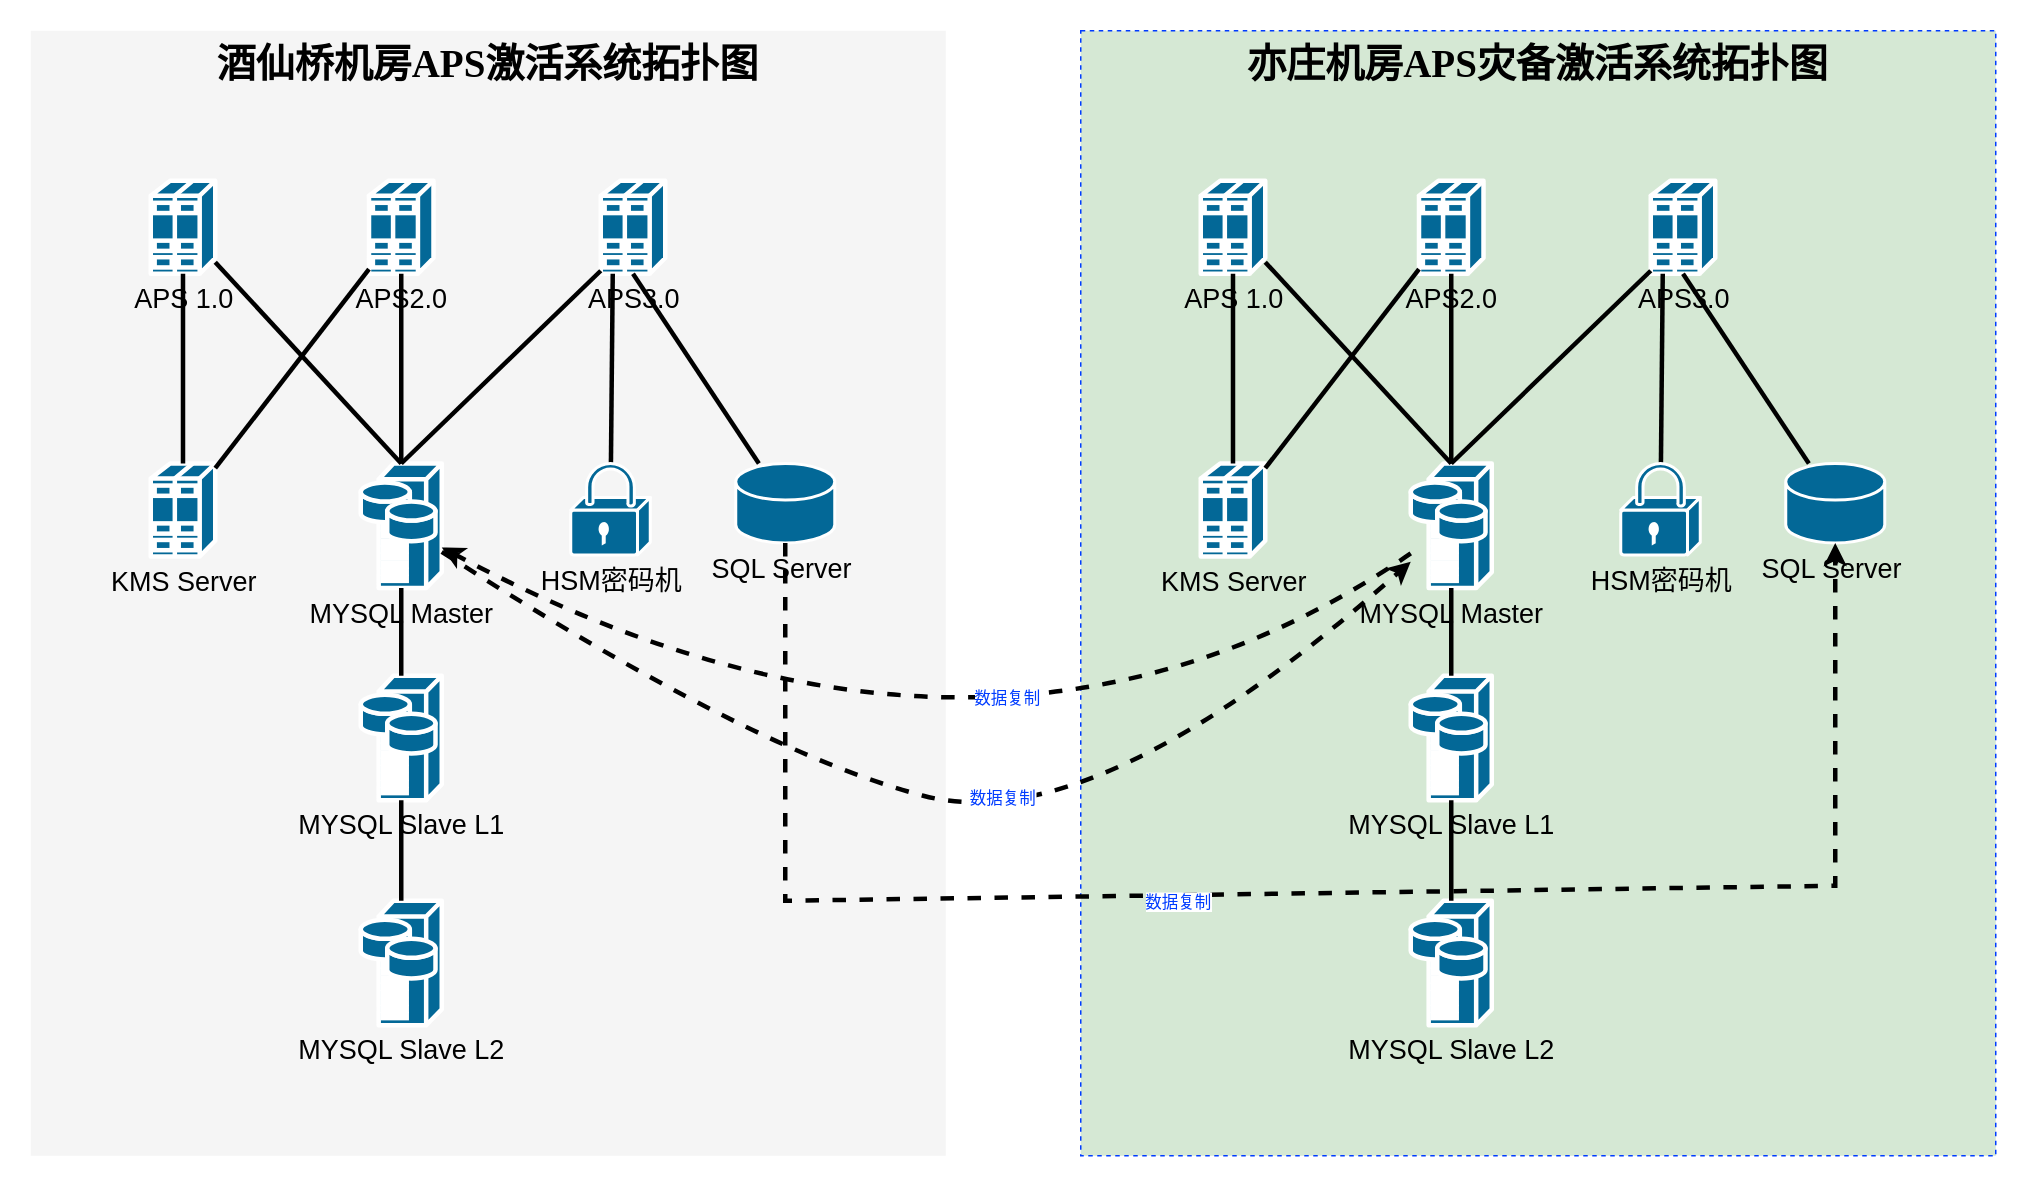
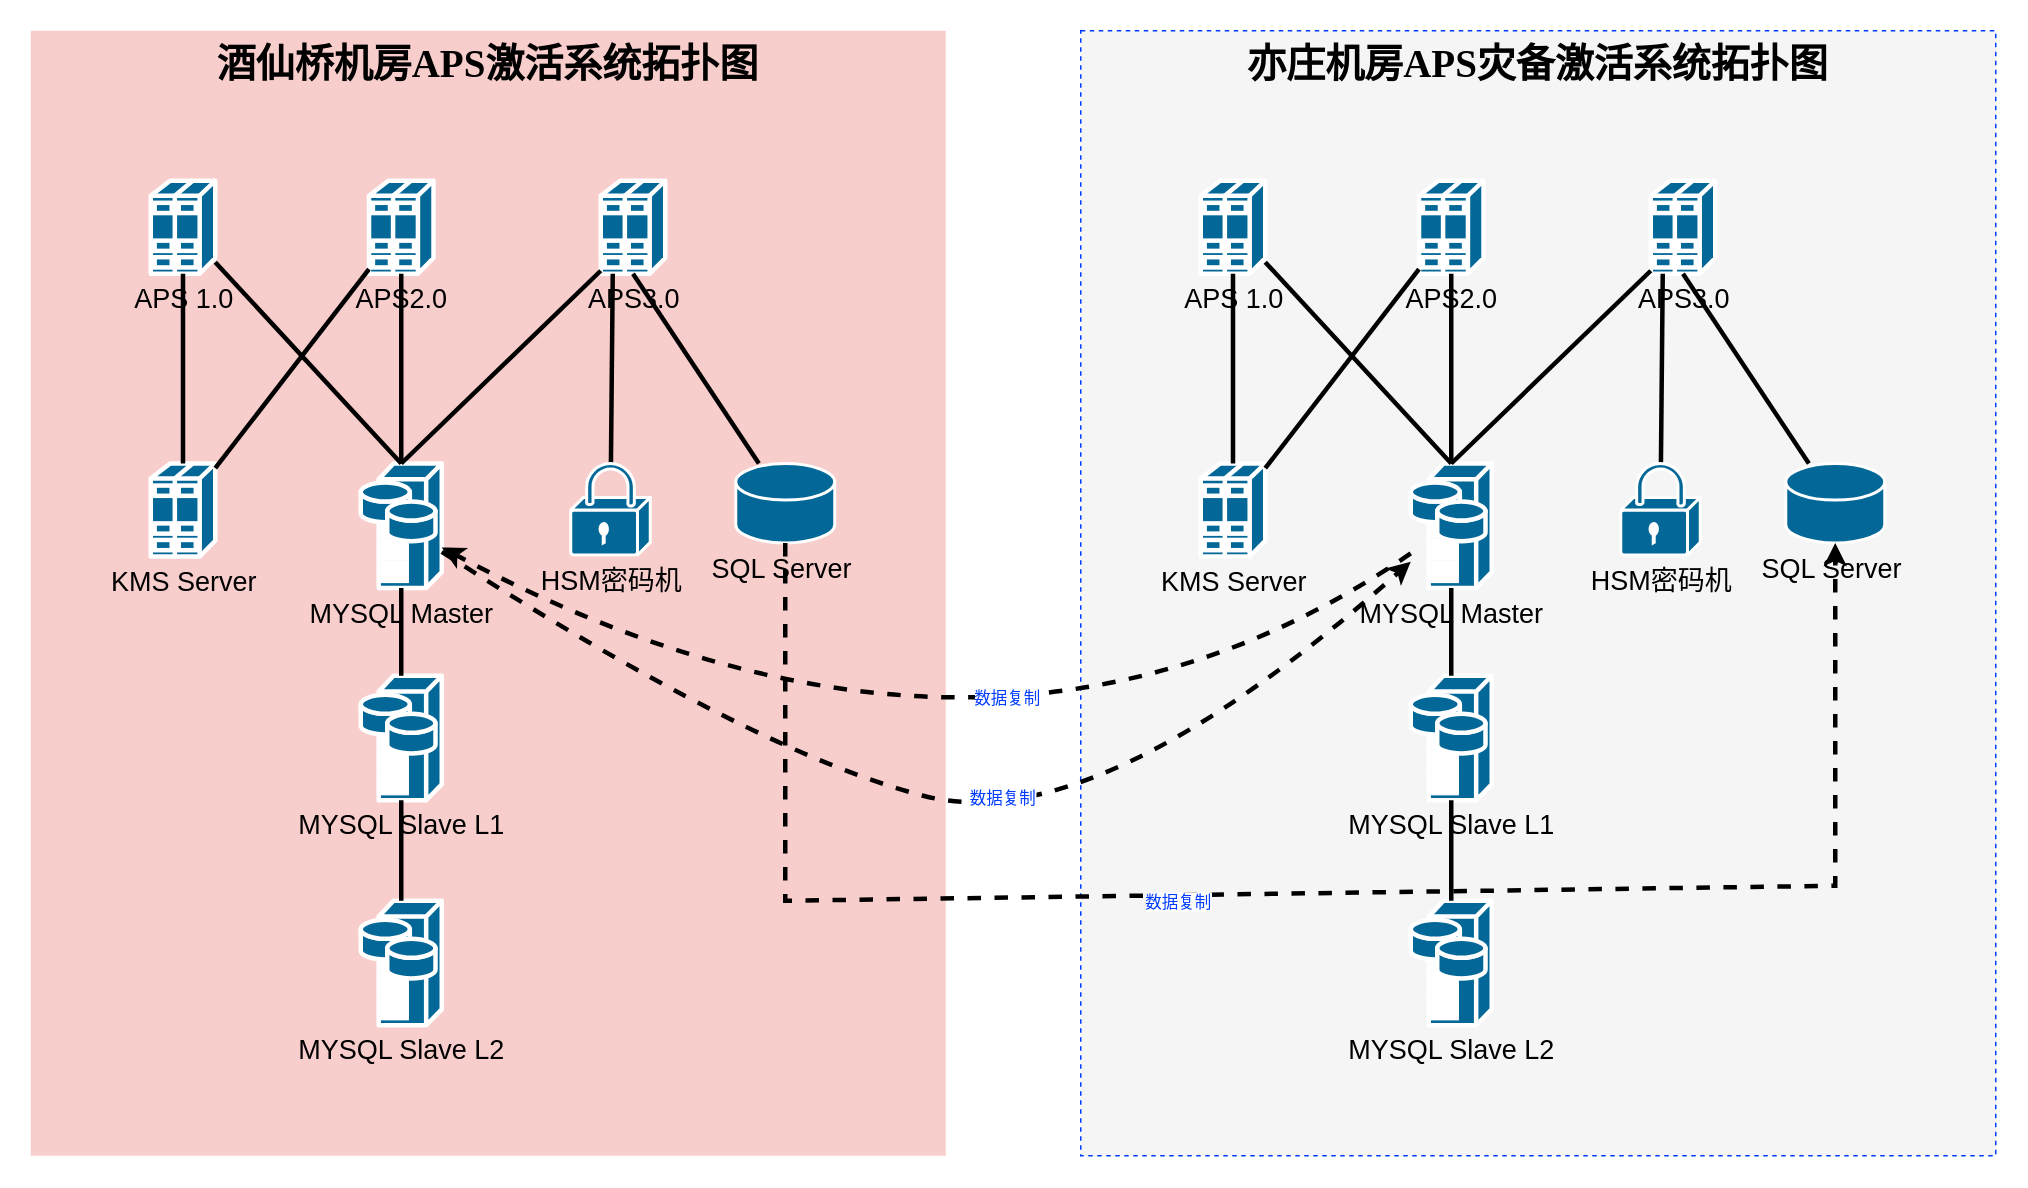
- <mxCell id="2" value="&lt;font style=&quot;font-size: 26px;&quot;&gt;酒仙桥机房APS激活系统拓扑图&lt;/font&gt;" style="whiteSpace=wrap;html=1;rounded=0;shadow=0;comic=0;strokeWidth=1;fontFamily=Verdana;fontSize=14;fillColor=#f5f5f5;strokeColor=none;fontStyle=1;verticalAlign=top;" parent="1" vertex="1"><mxGeometry x="20" y="20" width="610" height="750" as="geometry" /></mxCell>
+ <mxCell id="2" value="&lt;font style=&quot;font-size: 26px;&quot;&gt;酒仙桥机房APS激活系统拓扑图&lt;/font&gt;" style="whiteSpace=wrap;html=1;rounded=0;shadow=0;comic=0;strokeWidth=1;fontFamily=Verdana;fontSize=14;fillColor=#f8cecc;strokeColor=none;fontStyle=1;verticalAlign=top;" parent="1" vertex="1"><mxGeometry x="20" y="20" width="610" height="750" as="geometry" /></mxCell>
- <mxCell id="21" value="&lt;font style=&quot;font-size: 26px;&quot;&gt;亦庄机房APS灾备激活系统拓扑图&lt;/font&gt;" style="whiteSpace=wrap;html=1;rounded=0;shadow=0;comic=0;strokeWidth=1;fontFamily=Verdana;fontSize=14;fillColor=#d5e8d4;strokeColor=#003CFF;fontStyle=1;verticalAlign=top;dashed=1;perimeterSpacing=5;" parent="1" vertex="1"><mxGeometry x="720" y="20" width="610" height="750" as="geometry" /></mxCell>
+ <mxCell id="21" value="&lt;font style=&quot;font-size: 26px;&quot;&gt;亦庄机房APS灾备激活系统拓扑图&lt;/font&gt;" style="whiteSpace=wrap;html=1;rounded=0;shadow=0;comic=0;strokeWidth=1;fontFamily=Verdana;fontSize=14;fillColor=#f5f5f5;strokeColor=#003CFF;fontStyle=1;verticalAlign=top;dashed=1;perimeterSpacing=5;" parent="1" vertex="1"><mxGeometry x="720" y="20" width="610" height="750" as="geometry" /></mxCell>
